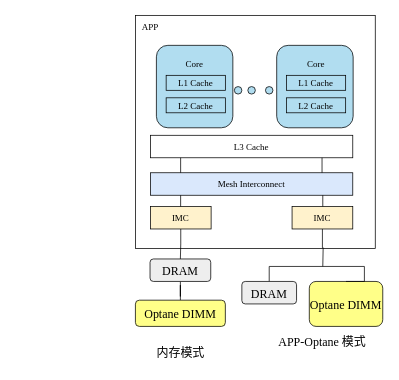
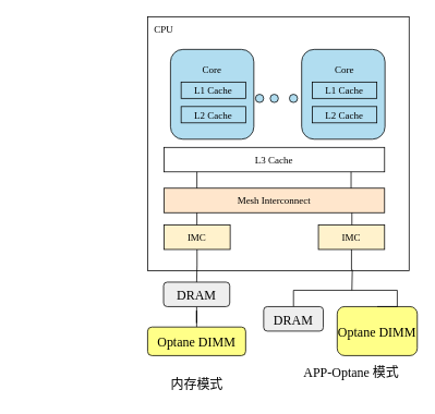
- <mxCell id="15" value="APP" style="text;strokeColor=none;fillColor=none;align=center;verticalAlign=middle;rounded=0;fontFamily=Times New Roman;" parent="1" vertex="1"><mxGeometry x="170" y="20" width="60" height="30" as="geometry" /></mxCell>
+ <mxCell id="15" value="CPU" style="text;strokeColor=none;fillColor=none;align=center;verticalAlign=middle;rounded=0;fontFamily=Times New Roman;" parent="1" vertex="1"><mxGeometry x="170" y="20" width="60" height="30" as="geometry" /></mxCell>
- <mxCell id="9" value="Mesh Interconnect" style="rounded=0;fillColor=#dae8fc;strokeColor=#000000;fontFamily=Times New Roman;" parent="1" vertex="1"><mxGeometry x="200" y="230" width="270" height="30" as="geometry" /></mxCell>
+ <mxCell id="9" value="Mesh Interconnect" style="rounded=0;fillColor=#ffe6cc;strokeColor=#000000;fontFamily=Times New Roman;" parent="1" vertex="1"><mxGeometry x="200" y="230" width="270" height="30" as="geometry" /></mxCell>
